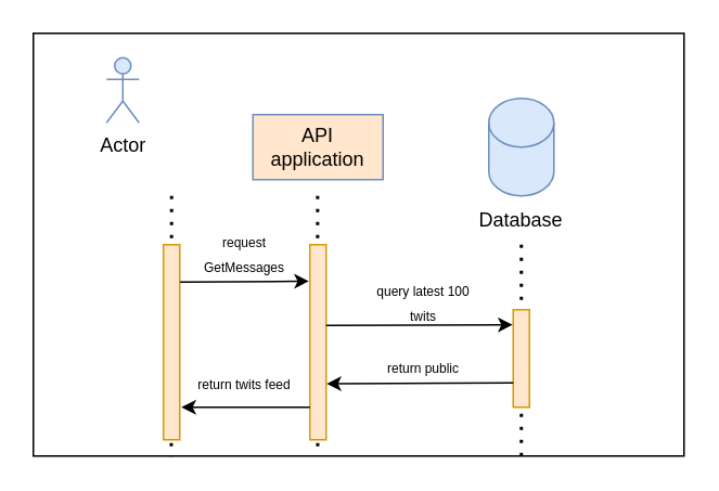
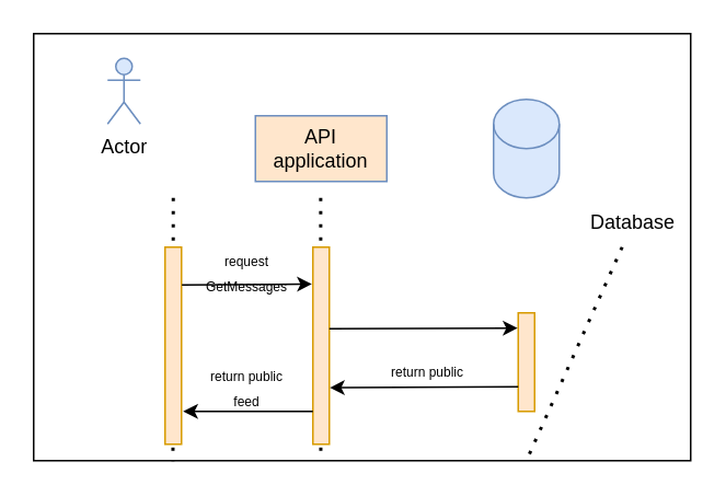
- <mxCell id="8" value="Database" style="text;html=1;align=center;verticalAlign=middle;whiteSpace=wrap;rounded=0;" parent="1" vertex="1"><mxGeometry x="290" y="120" width="60" height="30" as="geometry" /></mxCell>
+ <mxCell id="8" value="Database" style="text;html=1;align=center;verticalAlign=middle;whiteSpace=wrap;rounded=0;" parent="1" vertex="1"><mxGeometry x="355" y="120" width="60" height="30" as="geometry" /></mxCell>
- <mxCell id="14" value="&lt;font style=&quot;font-size: 8px;&quot;&gt;request GetMessages&lt;/font&gt;" style="text;html=1;align=center;verticalAlign=middle;whiteSpace=wrap;rounded=0;" parent="1" vertex="1"><mxGeometry x="120" y="140" width="60" height="30" as="geometry" /></mxCell>
+ <mxCell id="14" value="&lt;font style=&quot;font-size: 8px;&quot;&gt;request GetMessages&lt;/font&gt;" style="text;html=1;align=center;verticalAlign=middle;whiteSpace=wrap;rounded=0;" parent="1" vertex="1"><mxGeometry x="120" y="150" width="60" height="30" as="geometry" /></mxCell>
- <mxCell id="16" value="&lt;font style=&quot;font-size: 8px;&quot;&gt;query latest 100 twits&lt;/font&gt;" style="text;html=1;align=center;verticalAlign=middle;whiteSpace=wrap;rounded=0;" parent="1" vertex="1"><mxGeometry x="230" y="170" width="60" height="30" as="geometry" /></mxCell>
- <mxCell id="20" value="&lt;font style=&quot;font-size: 8px;&quot;&gt;return twits feed&lt;/font&gt;" style="text;html=1;align=center;verticalAlign=middle;whiteSpace=wrap;rounded=0;" parent="1" vertex="1"><mxGeometry x="120" y="220" width="60" height="30" as="geometry" /></mxCell>
+ <mxCell id="20" value="&lt;font style=&quot;font-size: 8px;&quot;&gt;return public feed&lt;/font&gt;" style="text;html=1;align=center;verticalAlign=middle;whiteSpace=wrap;rounded=0;" parent="1" vertex="1"><mxGeometry x="120" y="220" width="60" height="30" as="geometry" /></mxCell>
